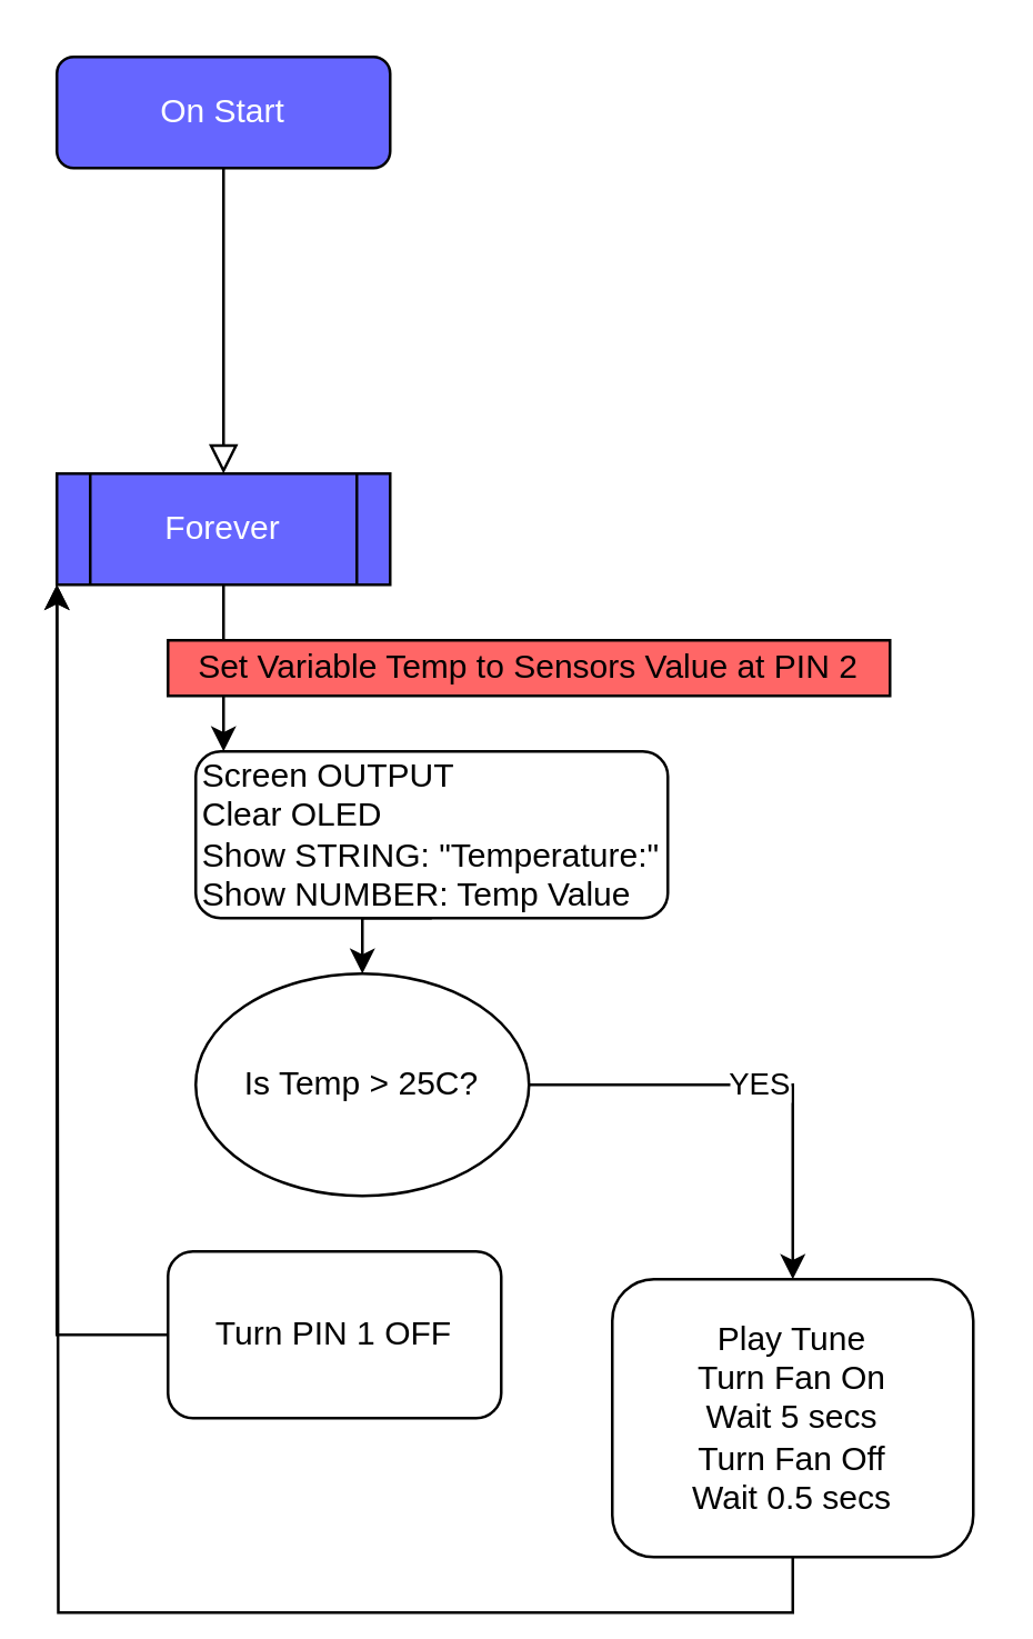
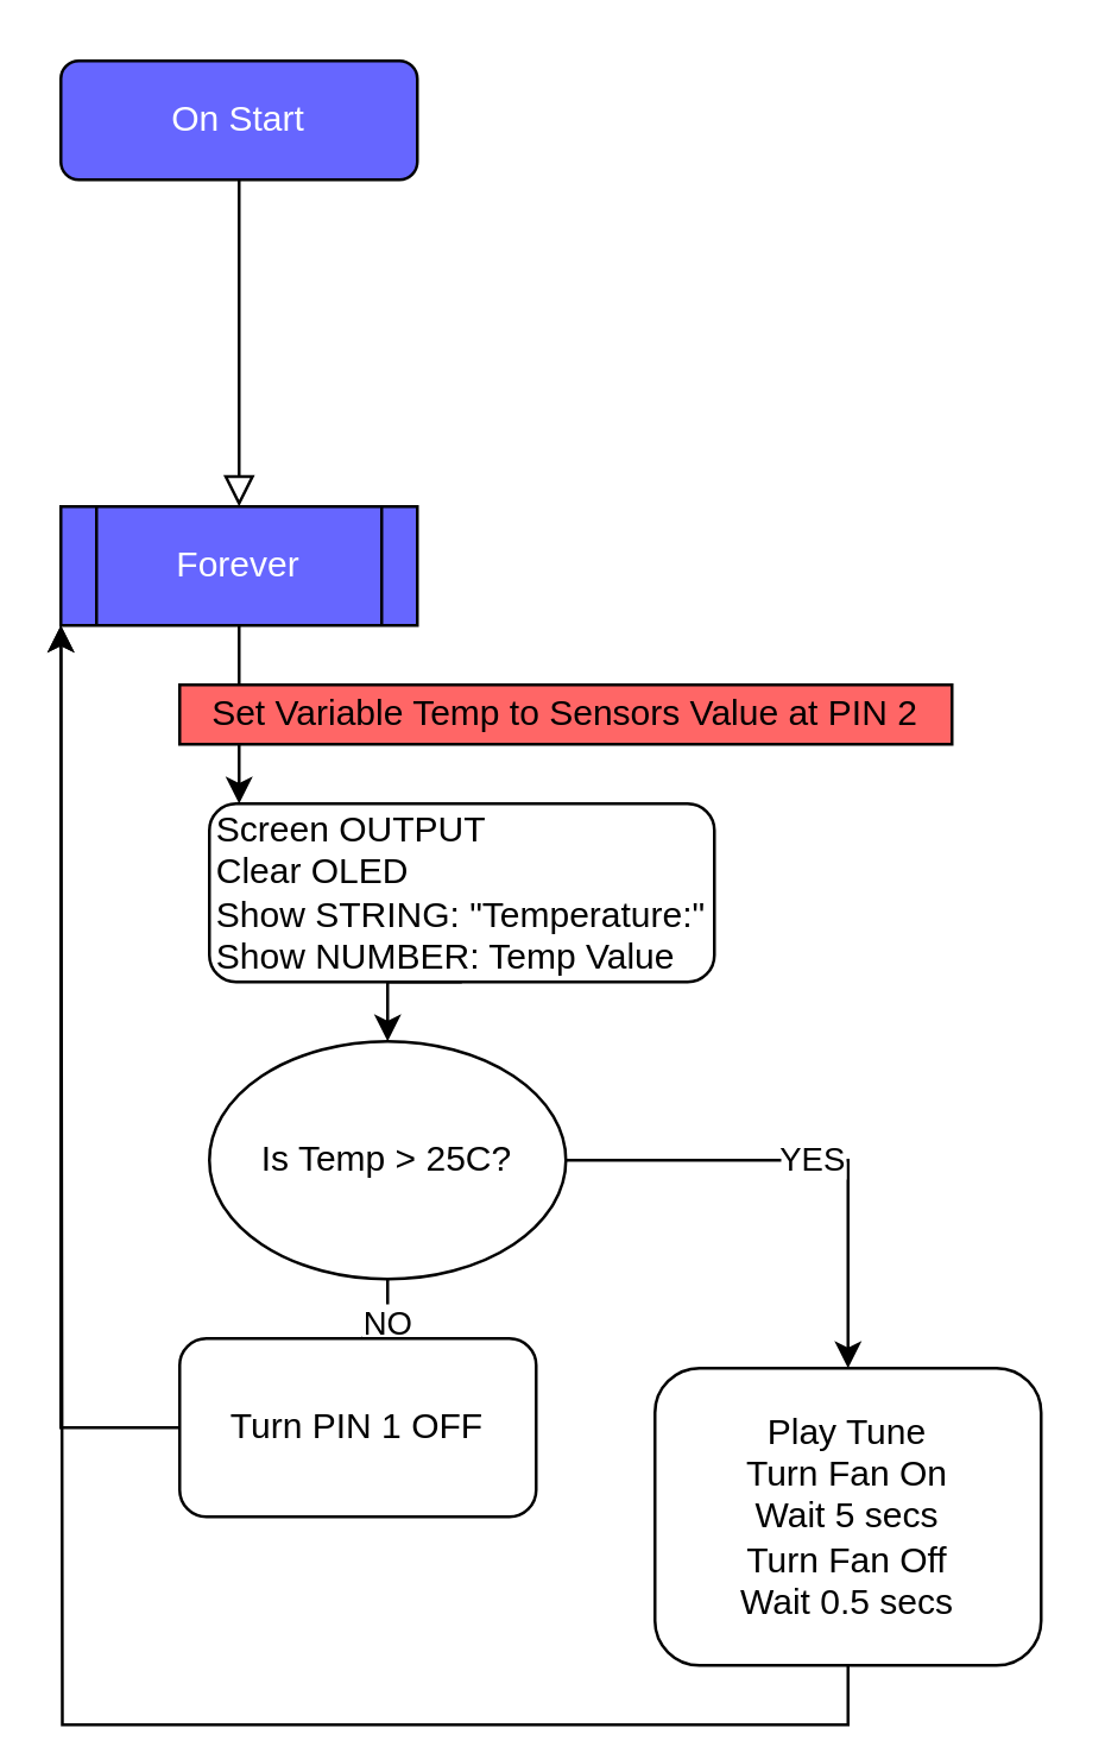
+ <mxCell id="8" value="NO" style="edgeStyle=orthogonalEdgeStyle;rounded=0;orthogonalLoop=1;jettySize=auto;html=1;" parent="1" source="10" target="14" edge="1"><mxGeometry relative="1" as="geometry" /></mxCell>
